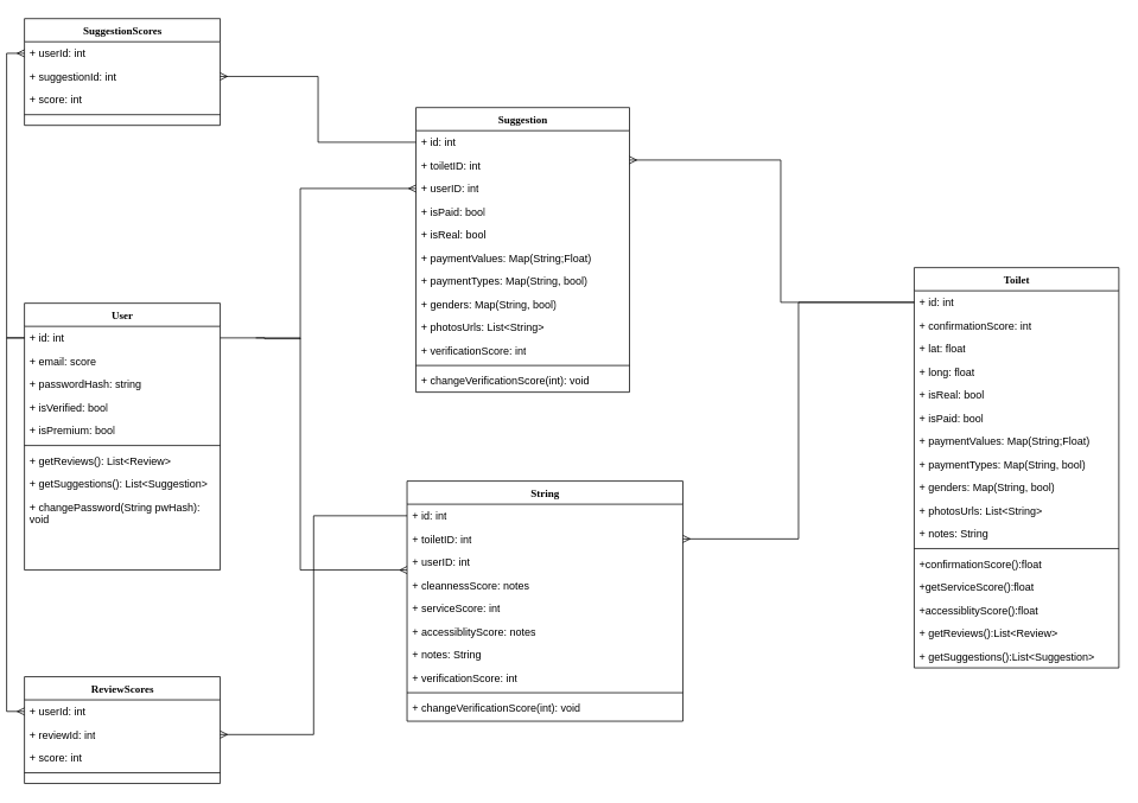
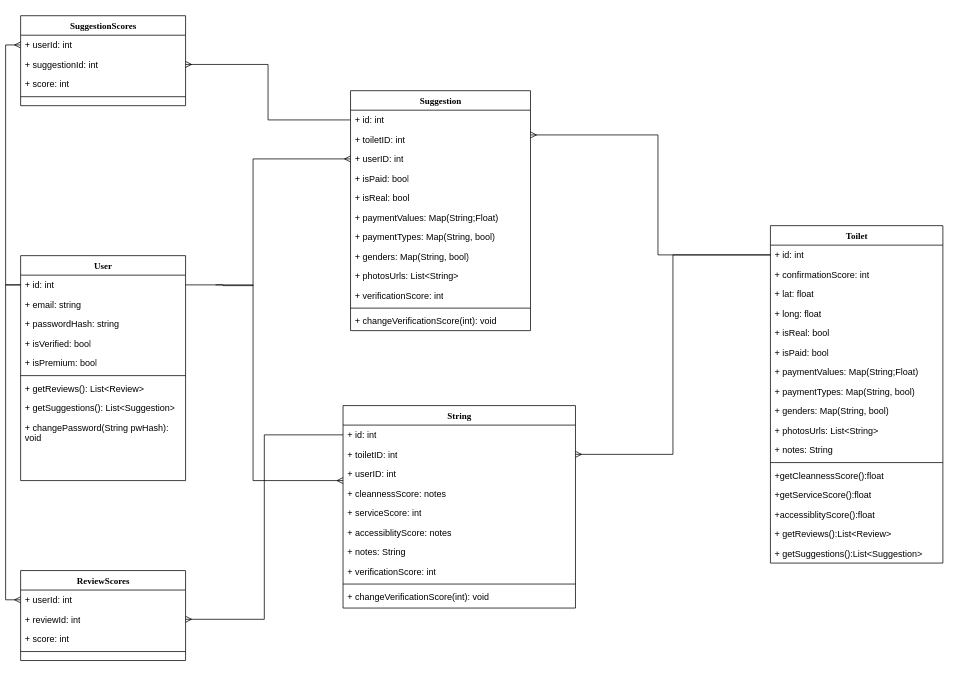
- <mxCell id="4" value="+ email: score" style="text;html=1;strokeColor=none;fillColor=none;align=left;verticalAlign=top;spacingLeft=4;spacingRight=4;whiteSpace=wrap;overflow=hidden;rotatable=0;points=[[0,0.5],[1,0.5]];portConstraint=eastwest;" parent="2" vertex="1"><mxGeometry y="52" width="220" height="26" as="geometry" /></mxCell>
+ <mxCell id="4" value="+ email: string" style="text;html=1;strokeColor=none;fillColor=none;align=left;verticalAlign=top;spacingLeft=4;spacingRight=4;whiteSpace=wrap;overflow=hidden;rotatable=0;points=[[0,0.5],[1,0.5]];portConstraint=eastwest;" parent="2" vertex="1"><mxGeometry y="52" width="220" height="26" as="geometry" /></mxCell>
- <mxCell id="25" value="+confirmationScore():float" style="text;html=1;strokeColor=none;fillColor=none;align=left;verticalAlign=top;spacingLeft=4;spacingRight=4;whiteSpace=wrap;overflow=hidden;rotatable=0;points=[[0,0.5],[1,0.5]];portConstraint=eastwest;" parent="12" vertex="1"><mxGeometry y="320" width="230" height="26" as="geometry" /></mxCell>
+ <mxCell id="25" value="+getCleannessScore():float" style="text;html=1;strokeColor=none;fillColor=none;align=left;verticalAlign=top;spacingLeft=4;spacingRight=4;whiteSpace=wrap;overflow=hidden;rotatable=0;points=[[0,0.5],[1,0.5]];portConstraint=eastwest;" parent="12" vertex="1"><mxGeometry y="320" width="230" height="26" as="geometry" /></mxCell>
